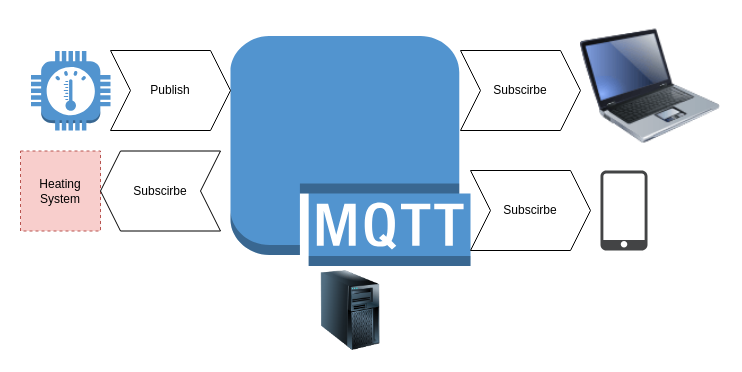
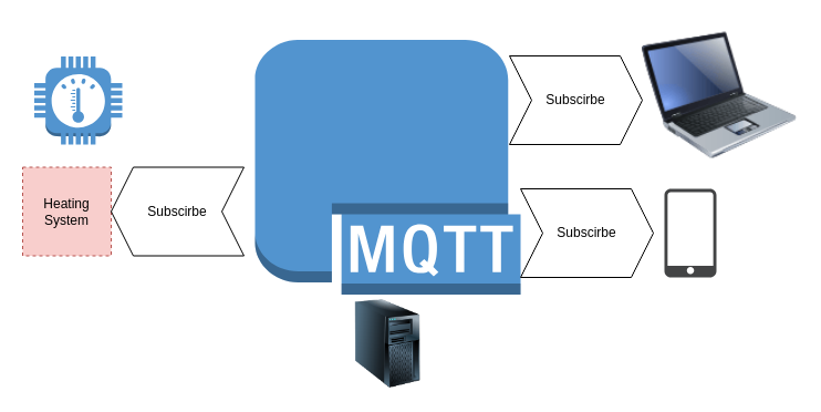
- <mxCell id="6" value="Publish" style="shape=step;perimeter=stepPerimeter;whiteSpace=wrap;html=1;fixedSize=1;" vertex="1" parent="1"><mxGeometry x="110" y="50" width="120" height="80" as="geometry" /></mxCell>
